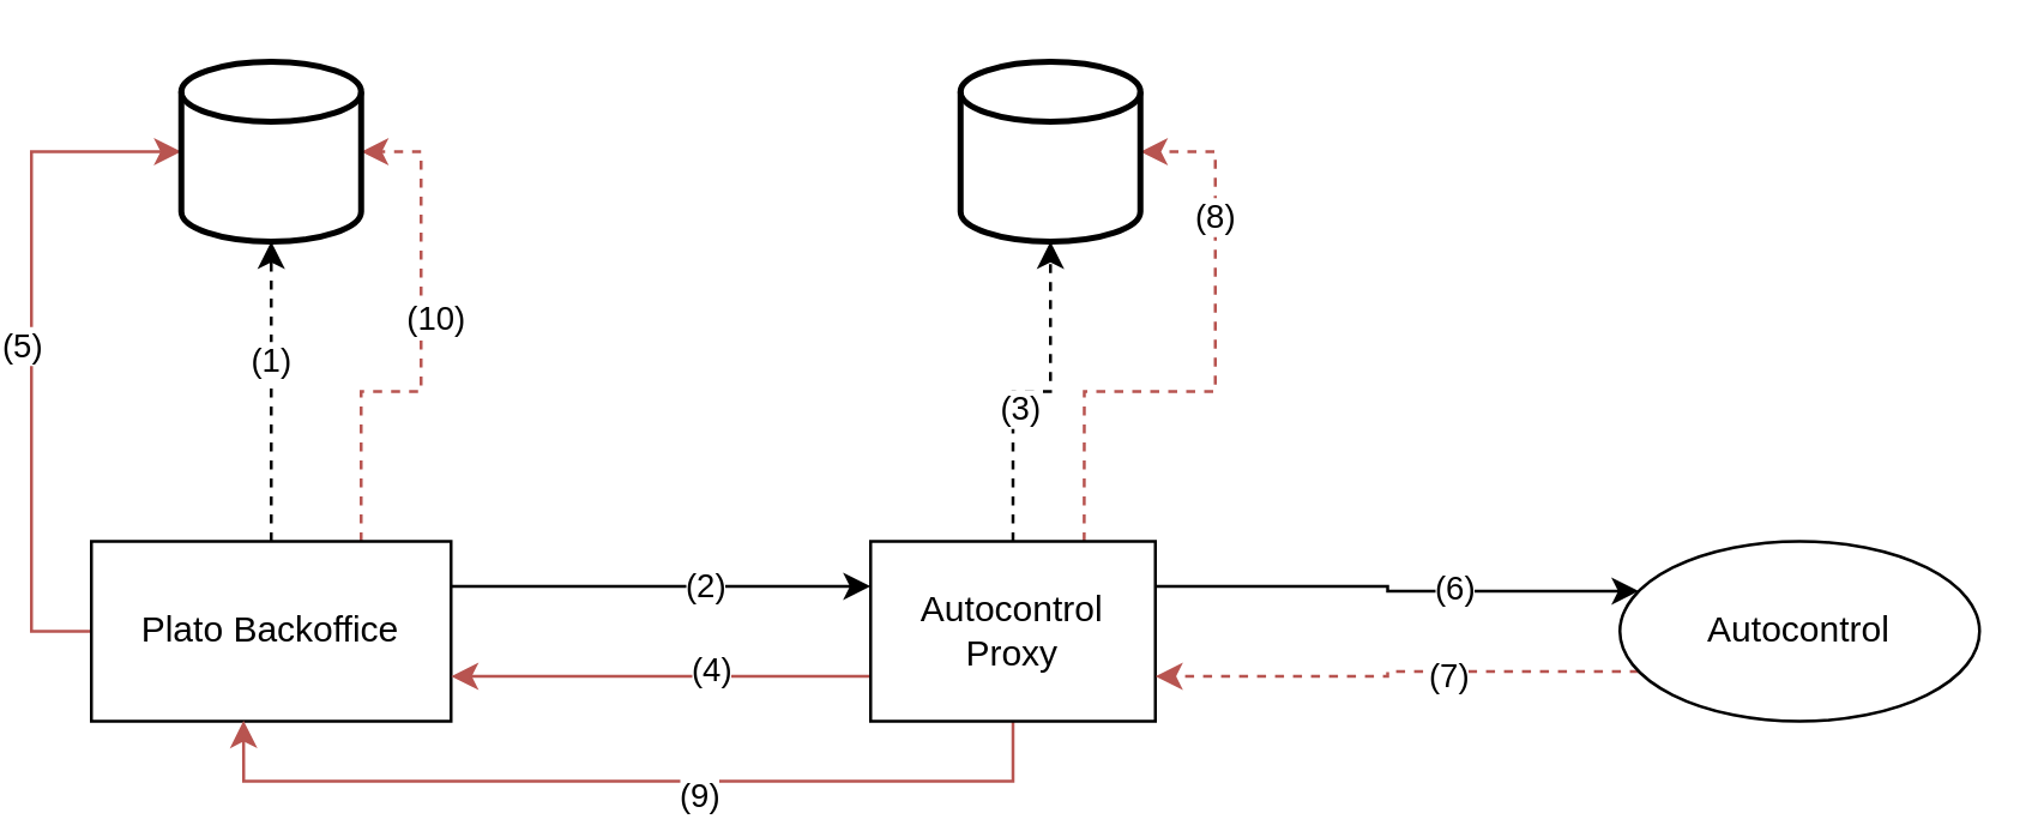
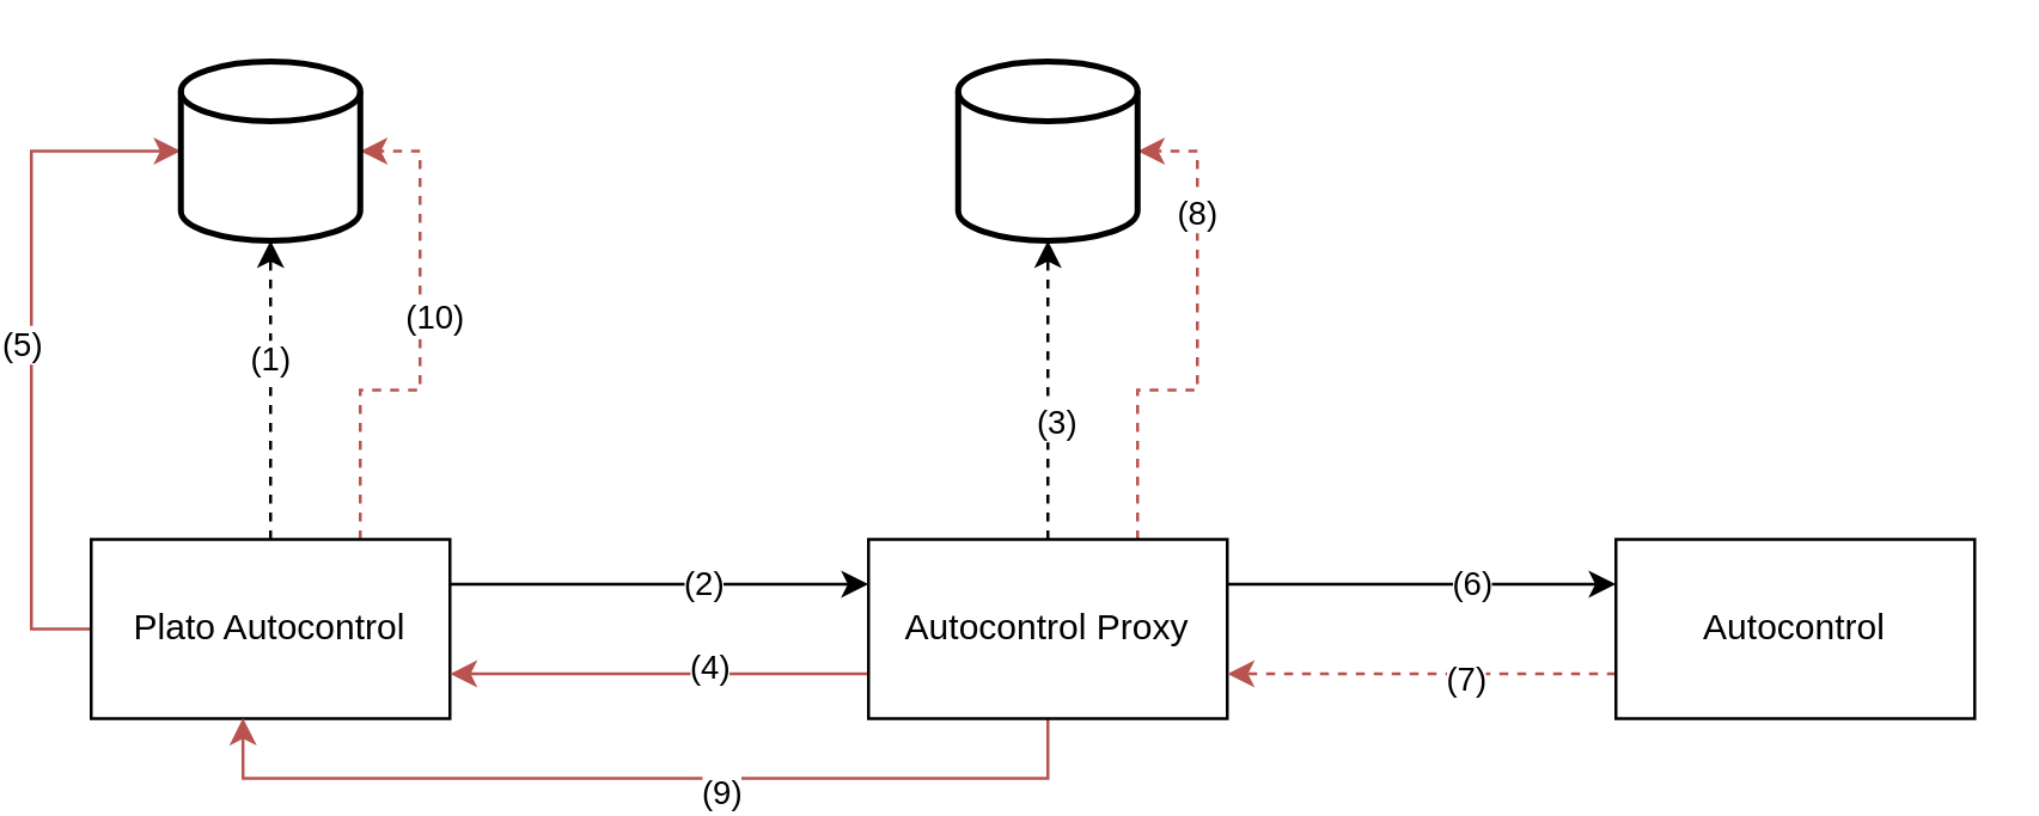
- <mxCell id="10" value="Plato Backoffice" style="rounded=0;whiteSpace=wrap;html=1;" vertex="1" parent="1"><mxGeometry x="20" y="180" width="120" height="60" as="geometry" /></mxCell>
+ <mxCell id="10" value="Plato Autocontrol" style="rounded=0;whiteSpace=wrap;html=1;" vertex="1" parent="1"><mxGeometry x="20" y="180" width="120" height="60" as="geometry" /></mxCell>
- <mxCell id="21" value="Autocontrol Proxy" style="rounded=0;whiteSpace=wrap;html=1;" vertex="1" parent="1"><mxGeometry x="280" y="180" width="95" height="60" as="geometry" /></mxCell>
+ <mxCell id="21" value="Autocontrol Proxy" style="rounded=0;whiteSpace=wrap;html=1;" vertex="1" parent="1"><mxGeometry x="280" y="180" width="120" height="60" as="geometry" /></mxCell>
- <mxCell id="24" value="Autocontrol" style="ellipse;whiteSpace=wrap;html=1;" vertex="1" parent="1"><mxGeometry x="530" y="180" width="120" height="60" as="geometry" /></mxCell>
+ <mxCell id="24" value="Autocontrol" style="rounded=0;whiteSpace=wrap;html=1;" vertex="1" parent="1"><mxGeometry x="530" y="180" width="120" height="60" as="geometry" /></mxCell>
